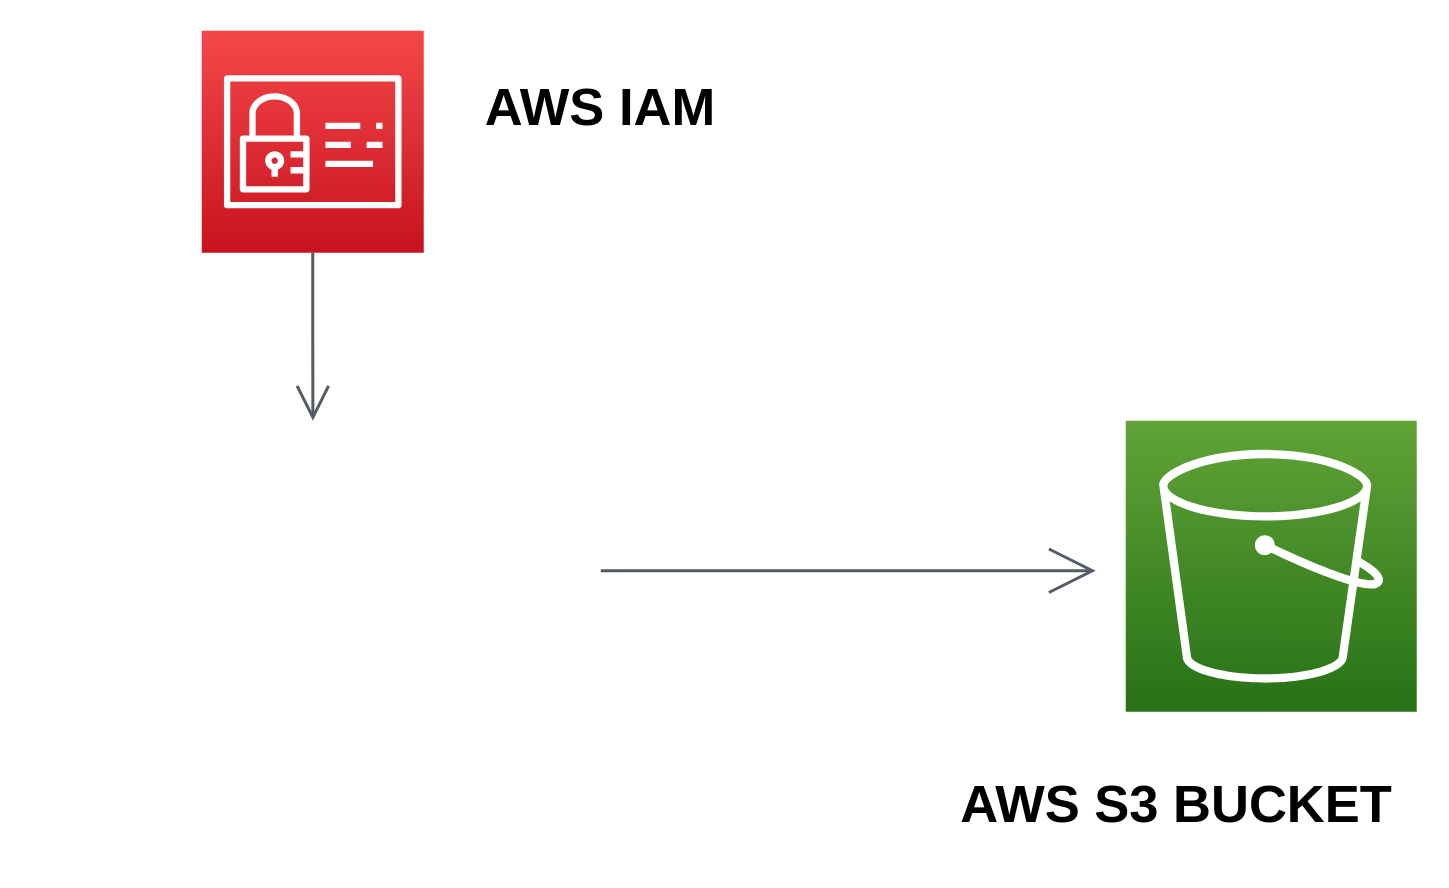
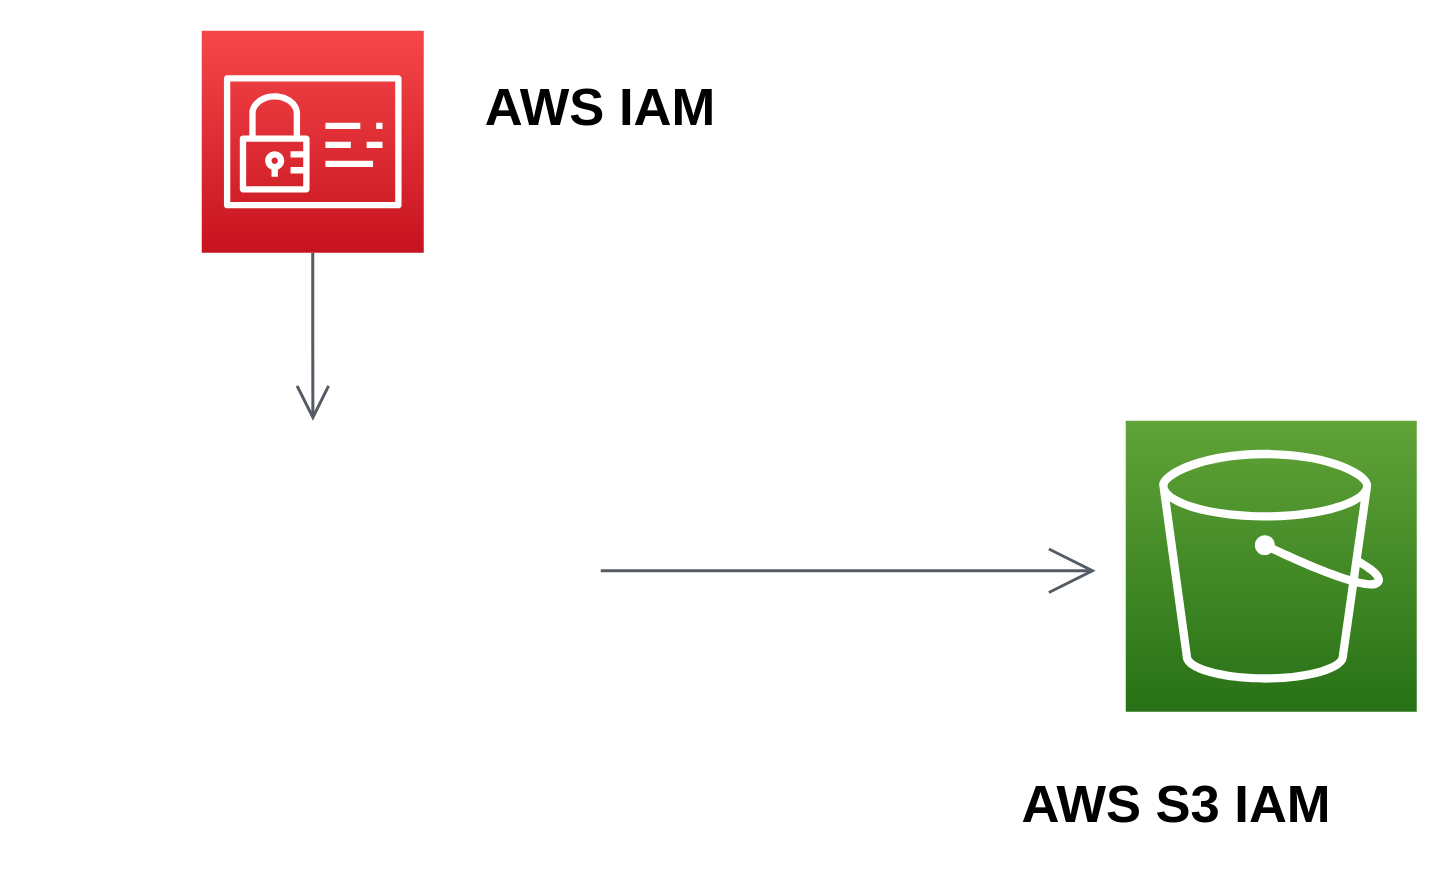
- <mxCell id="8" value="&lt;b&gt;&lt;font style=&quot;font-size: 35px;&quot;&gt;AWS S3 BUCKET&lt;/font&gt;&lt;/b&gt;" style="text;html=1;strokeColor=none;fillColor=none;align=center;verticalAlign=middle;whiteSpace=wrap;rounded=0;" vertex="1" parent="1"><mxGeometry x="624" y="500" width="320" height="70" as="geometry" /></mxCell>
+ <mxCell id="8" value="&lt;b&gt;&lt;font style=&quot;font-size: 35px;&quot;&gt;AWS S3 IAM&lt;/font&gt;&lt;/b&gt;" style="text;html=1;strokeColor=none;fillColor=none;align=center;verticalAlign=middle;whiteSpace=wrap;rounded=0;" vertex="1" parent="1"><mxGeometry x="624" y="500" width="320" height="70" as="geometry" /></mxCell>
